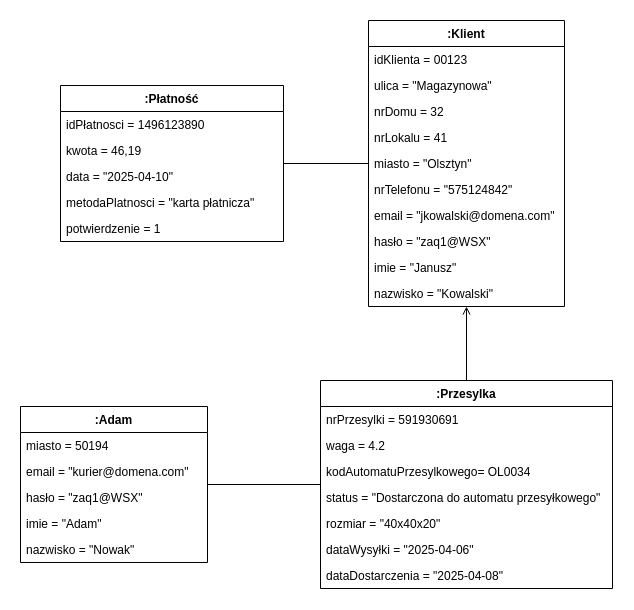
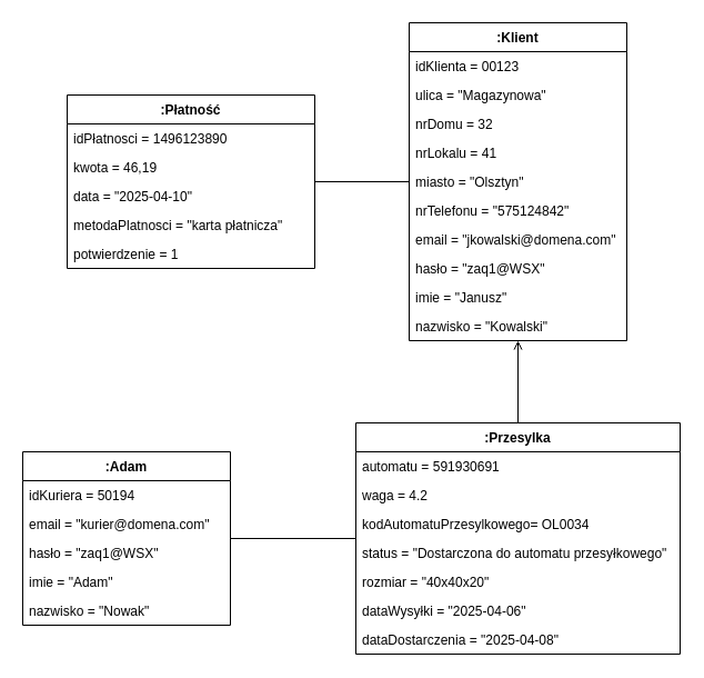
- <mxCell id="20" value="nrPrzesylki = 591930691" style="text;strokeColor=none;fillColor=none;align=left;verticalAlign=top;spacingLeft=4;spacingRight=4;overflow=hidden;rotatable=0;points=[[0,0.5],[1,0.5]];portConstraint=eastwest;whiteSpace=wrap;html=1;" parent="19" vertex="1"><mxGeometry y="26" width="292" height="26" as="geometry" /></mxCell>
+ <mxCell id="20" value="automatu = 591930691" style="text;strokeColor=none;fillColor=none;align=left;verticalAlign=top;spacingLeft=4;spacingRight=4;overflow=hidden;rotatable=0;points=[[0,0.5],[1,0.5]];portConstraint=eastwest;whiteSpace=wrap;html=1;" parent="19" vertex="1"><mxGeometry y="26" width="292" height="26" as="geometry" /></mxCell>
- <mxCell id="14" value="miasto = 50194" style="text;strokeColor=none;fillColor=none;align=left;verticalAlign=top;spacingLeft=4;spacingRight=4;overflow=hidden;rotatable=0;points=[[0,0.5],[1,0.5]];portConstraint=eastwest;whiteSpace=wrap;html=1;" parent="13" vertex="1"><mxGeometry y="26" width="187" height="26" as="geometry" /></mxCell>
+ <mxCell id="14" value="idKuriera = 50194" style="text;strokeColor=none;fillColor=none;align=left;verticalAlign=top;spacingLeft=4;spacingRight=4;overflow=hidden;rotatable=0;points=[[0,0.5],[1,0.5]];portConstraint=eastwest;whiteSpace=wrap;html=1;" parent="13" vertex="1"><mxGeometry y="26" width="187" height="26" as="geometry" /></mxCell>
